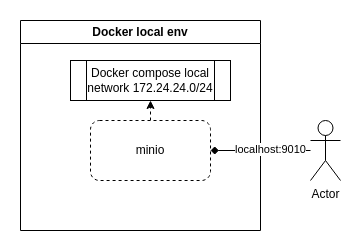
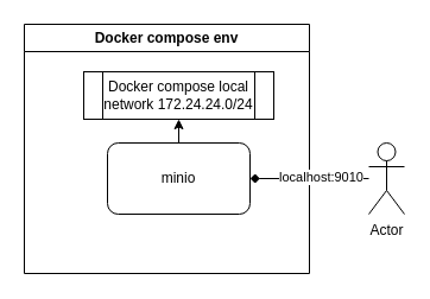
- <mxCell id="2" value="Docker local env" style="swimlane;whiteSpace=wrap;html=1;" parent="1" vertex="1"><mxGeometry x="20" y="20" width="240" height="210" as="geometry"><mxRectangle x="70" y="220" width="150" height="30" as="alternateBounds" /></mxGeometry></mxCell>
+ <mxCell id="2" value="Docker compose env" style="swimlane;whiteSpace=wrap;html=1;" parent="1" vertex="1"><mxGeometry x="20" y="20" width="240" height="210" as="geometry"><mxRectangle x="70" y="220" width="150" height="30" as="alternateBounds" /></mxGeometry></mxCell>
- <mxCell id="4" style="edgeStyle=orthogonalEdgeStyle;rounded=0;orthogonalLoop=1;jettySize=auto;html=1;dashed=1;" parent="2" source="5" target="3" edge="1"><mxGeometry relative="1" as="geometry"><Array as="points"><mxPoint x="130" y="60" /><mxPoint x="130" y="60" /></Array></mxGeometry></mxCell>
+ <mxCell id="4" style="edgeStyle=orthogonalEdgeStyle;rounded=0;orthogonalLoop=1;jettySize=auto;html=1;" parent="2" source="5" target="3" edge="1"><mxGeometry relative="1" as="geometry"><Array as="points"><mxPoint x="130" y="60" /><mxPoint x="130" y="60" /></Array></mxGeometry></mxCell>
- <mxCell id="5" value="minio" style="rounded=1;whiteSpace=wrap;html=1;dashed=1;" parent="2" vertex="1"><mxGeometry x="70" y="100" width="120" height="60" as="geometry" /></mxCell>
+ <mxCell id="5" value="minio" style="rounded=1;whiteSpace=wrap;html=1;" parent="2" vertex="1"><mxGeometry x="70" y="100" width="120" height="60" as="geometry" /></mxCell>
